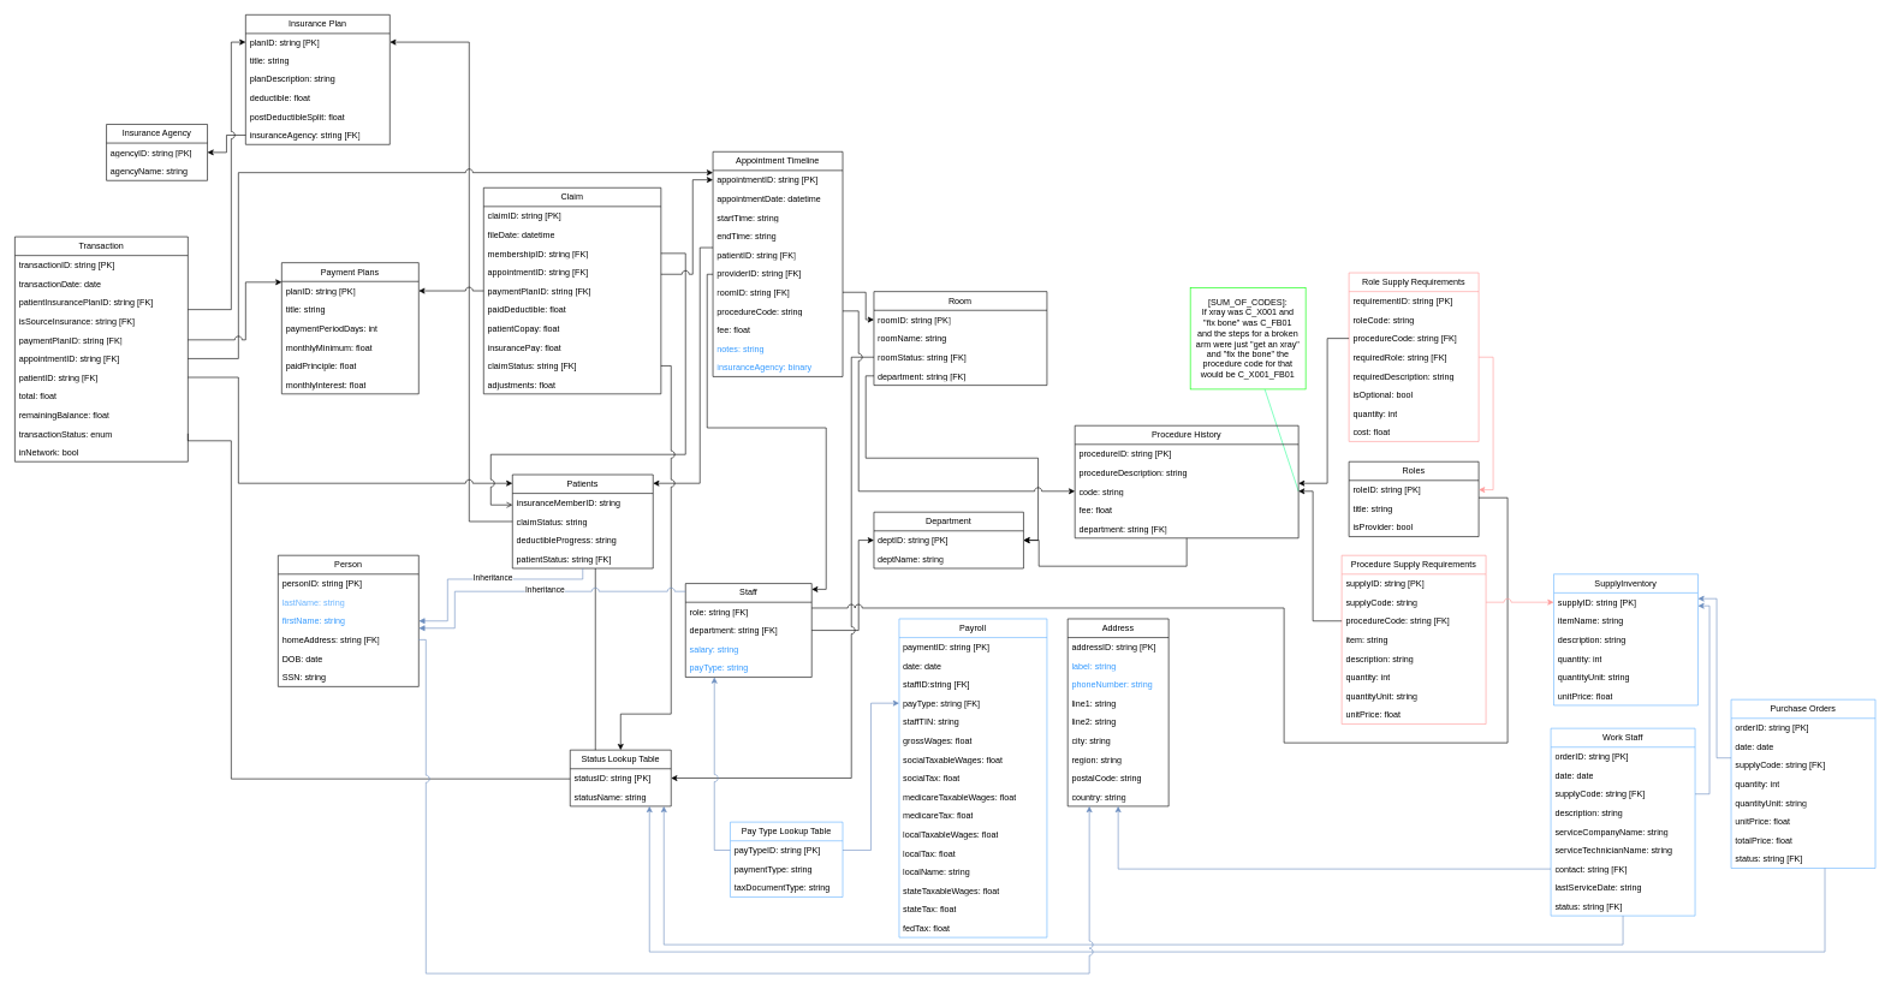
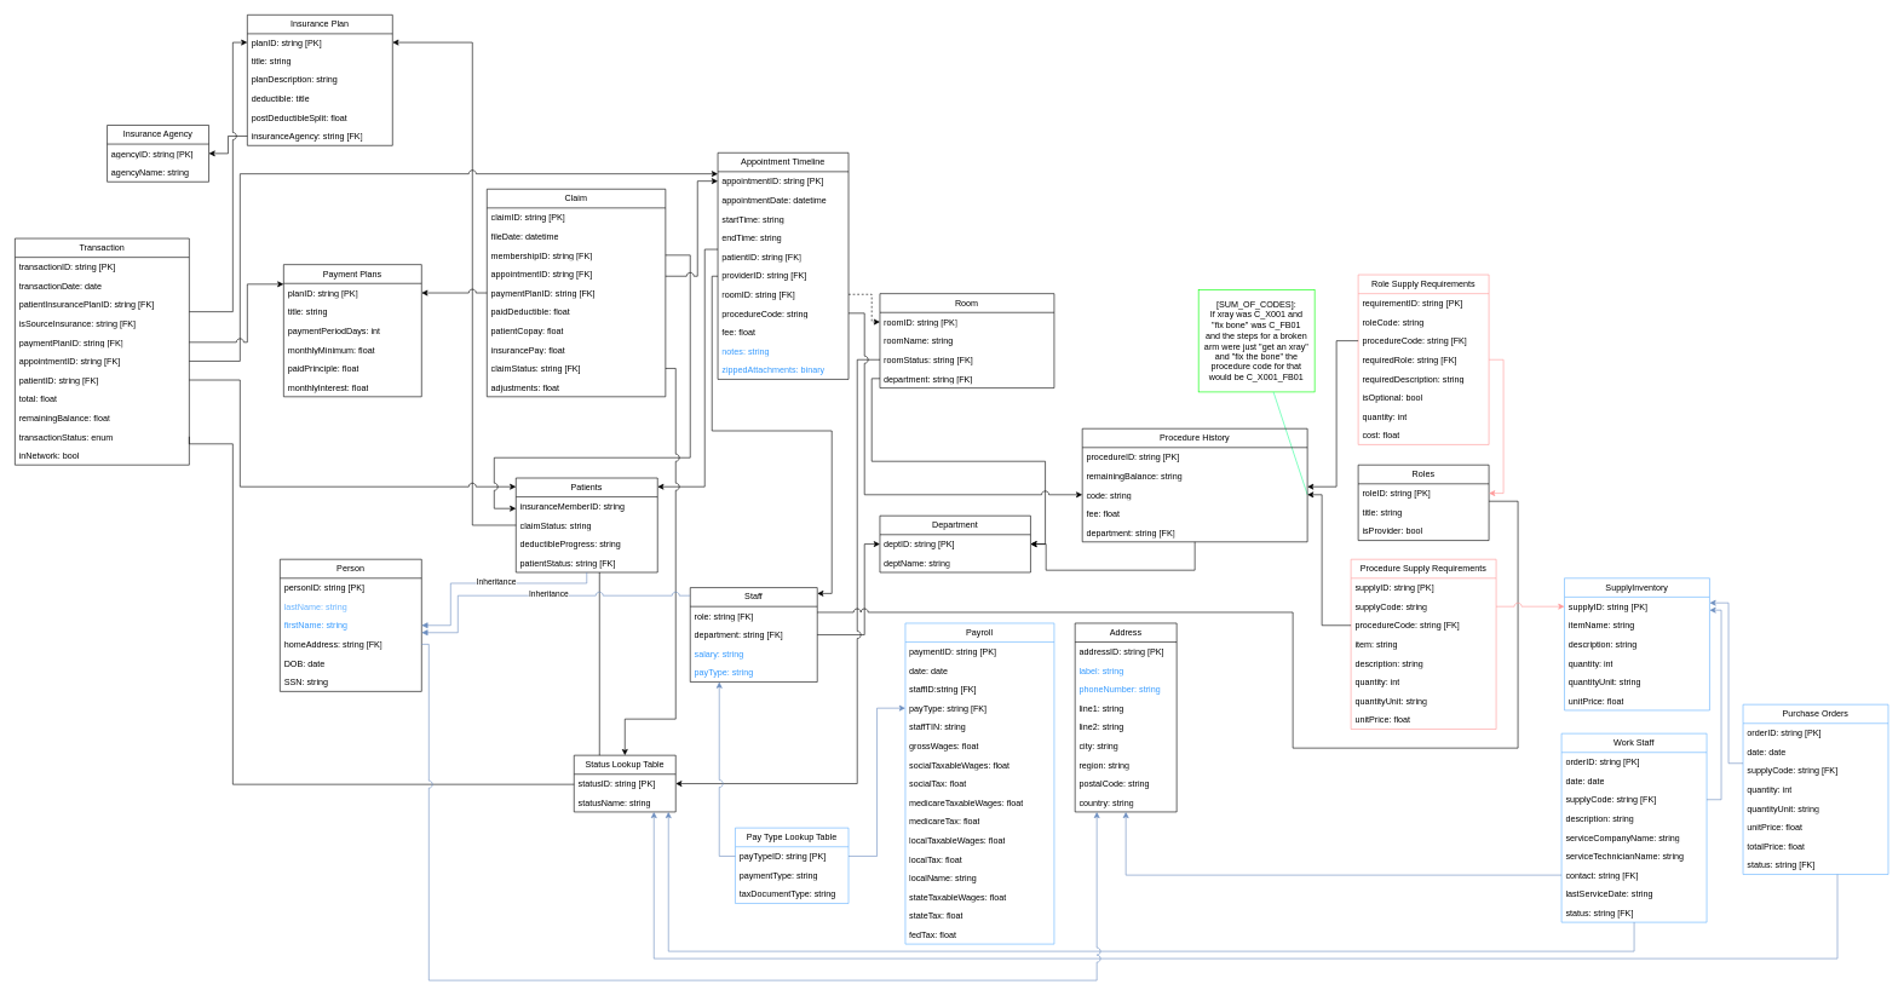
- <mxCell id="80" value="deductible: float" style="text;strokeColor=none;fillColor=none;align=left;verticalAlign=top;spacingLeft=4;spacingRight=4;overflow=hidden;rotatable=0;points=[[0,0.5],[1,0.5]];portConstraint=eastwest;whiteSpace=wrap;html=1;" parent="76" vertex="1"><mxGeometry y="102" width="200" height="26" as="geometry" /></mxCell>
+ <mxCell id="80" value="deductible: title" style="text;strokeColor=none;fillColor=none;align=left;verticalAlign=top;spacingLeft=4;spacingRight=4;overflow=hidden;rotatable=0;points=[[0,0.5],[1,0.5]];portConstraint=eastwest;whiteSpace=wrap;html=1;" parent="76" vertex="1"><mxGeometry y="102" width="200" height="26" as="geometry" /></mxCell>
- <mxCell id="72" style="rounded=0;orthogonalLoop=1;jettySize=auto;html=1;edgeStyle=orthogonalEdgeStyle;jumpStyle=arc;jumpSize=10;" parent="1" source="48" target="66" edge="1"><mxGeometry relative="1" as="geometry"><Array as="points"><mxPoint x="1200" y="405" /><mxPoint x="1200" y="443" /></Array></mxGeometry></mxCell>
+ <mxCell id="72" style="rounded=0;orthogonalLoop=1;jettySize=auto;html=1;edgeStyle=orthogonalEdgeStyle;jumpStyle=arc;jumpSize=10;dashed=1;" parent="1" source="48" target="66" edge="1"><mxGeometry relative="1" as="geometry"><Array as="points"><mxPoint x="1200" y="405" /><mxPoint x="1200" y="443" /></Array></mxGeometry></mxCell>
- <mxCell id="52" value="&lt;font color=&quot;#3399ff&quot;&gt;insuranceAgency: binary&lt;/font&gt;" style="text;strokeColor=none;fillColor=none;align=left;verticalAlign=top;spacingLeft=4;spacingRight=4;overflow=hidden;rotatable=0;points=[[0,0.5],[1,0.5]];portConstraint=eastwest;whiteSpace=wrap;html=1;" parent="41" vertex="1"><mxGeometry y="286" width="180" height="26" as="geometry" /></mxCell>
+ <mxCell id="52" value="&lt;font color=&quot;#3399ff&quot;&gt;zippedAttachments: binary&lt;/font&gt;" style="text;strokeColor=none;fillColor=none;align=left;verticalAlign=top;spacingLeft=4;spacingRight=4;overflow=hidden;rotatable=0;points=[[0,0.5],[1,0.5]];portConstraint=eastwest;whiteSpace=wrap;html=1;" parent="41" vertex="1"><mxGeometry y="286" width="180" height="26" as="geometry" /></mxCell>
- <mxCell id="129" value="procedureDescription: string" style="text;strokeColor=none;fillColor=none;align=left;verticalAlign=top;spacingLeft=4;spacingRight=4;overflow=hidden;rotatable=0;points=[[0,0.5],[1,0.5]];portConstraint=eastwest;whiteSpace=wrap;html=1;" parent="127" vertex="1"><mxGeometry y="52" width="310" height="26" as="geometry" /></mxCell>
+ <mxCell id="129" value="remainingBalance: string" style="text;strokeColor=none;fillColor=none;align=left;verticalAlign=top;spacingLeft=4;spacingRight=4;overflow=hidden;rotatable=0;points=[[0,0.5],[1,0.5]];portConstraint=eastwest;whiteSpace=wrap;html=1;" parent="127" vertex="1"><mxGeometry y="52" width="310" height="26" as="geometry" /></mxCell>
- <mxCell id="124" style="rounded=0;orthogonalLoop=1;jettySize=auto;html=1;edgeStyle=orthogonalEdgeStyle;jumpStyle=arc;jumpSize=10;endArrow=open;" parent="1" source="116" target="3" edge="1"><mxGeometry relative="1" as="geometry"><Array as="points"><mxPoint x="950" y="351" /><mxPoint x="950" y="630" /><mxPoint x="680" y="630" /><mxPoint x="680" y="700" /></Array></mxGeometry></mxCell>
+ <mxCell id="124" style="rounded=0;orthogonalLoop=1;jettySize=auto;html=1;edgeStyle=orthogonalEdgeStyle;jumpStyle=arc;jumpSize=10;" parent="1" source="116" target="3" edge="1"><mxGeometry relative="1" as="geometry"><Array as="points"><mxPoint x="950" y="351" /><mxPoint x="950" y="630" /><mxPoint x="680" y="630" /><mxPoint x="680" y="700" /></Array></mxGeometry></mxCell>
